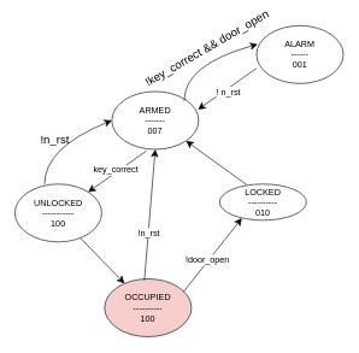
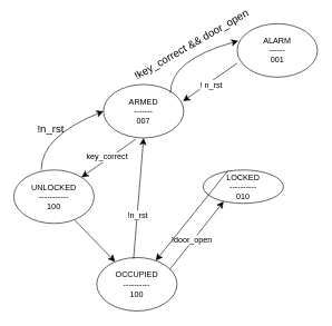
- <mxCell id="13" value="" style="endArrow=classic;html=1;rounded=0;fontSize=12;startSize=8;endSize=8;curved=1;entryX=1;entryY=1;entryDx=0;entryDy=0;exitX=0.311;exitY=0.017;exitDx=0;exitDy=0;exitPerimeter=0;" edge="1" parent="1" source="5" target="2"><mxGeometry width="50" height="50" relative="1" as="geometry"><mxPoint x="308" y="273" as="sourcePoint" /><mxPoint x="358" y="223" as="targetPoint" /></mxGeometry></mxCell>
+ <mxCell id="13" value="" style="endArrow=classic;html=1;rounded=0;fontSize=12;startSize=8;endSize=8;curved=1;exitX=0.311;exitY=0.017;exitDx=0;exitDy=0;exitPerimeter=0;" edge="1" parent="1" source="5" target="4"><mxGeometry width="50" height="50" relative="1" as="geometry"><mxPoint x="308" y="273" as="sourcePoint" /><mxPoint x="358" y="223" as="targetPoint" /></mxGeometry></mxCell>
- <mxCell id="4" value="OCCUPIED&lt;div&gt;----------&lt;/div&gt;&lt;div&gt;100&lt;/div&gt;" style="ellipse;whiteSpace=wrap;html=1;fillColor=#f8cecc;" vertex="1" parent="1"><mxGeometry x="144" y="370" width="120" height="80" as="geometry" /></mxCell>
+ <mxCell id="4" value="OCCUPIED&lt;div&gt;----------&lt;/div&gt;&lt;div&gt;100&lt;/div&gt;" style="ellipse;whiteSpace=wrap;html=1;" vertex="1" parent="1"><mxGeometry x="144" y="370" width="120" height="80" as="geometry" /></mxCell>
